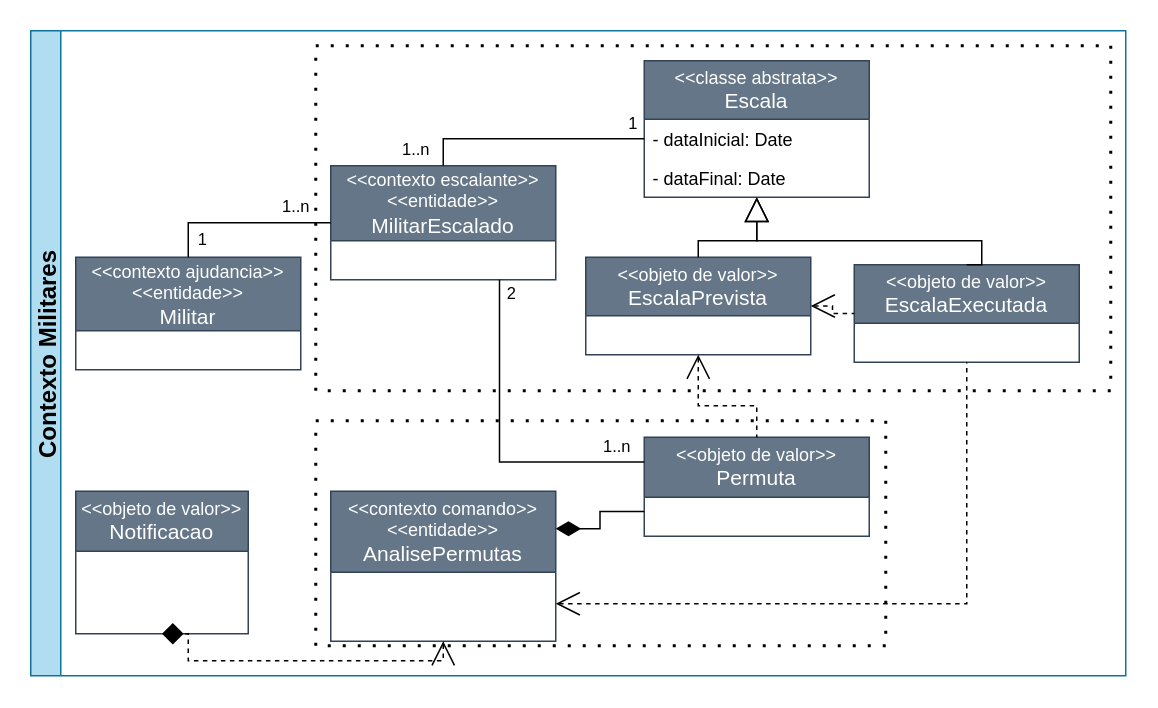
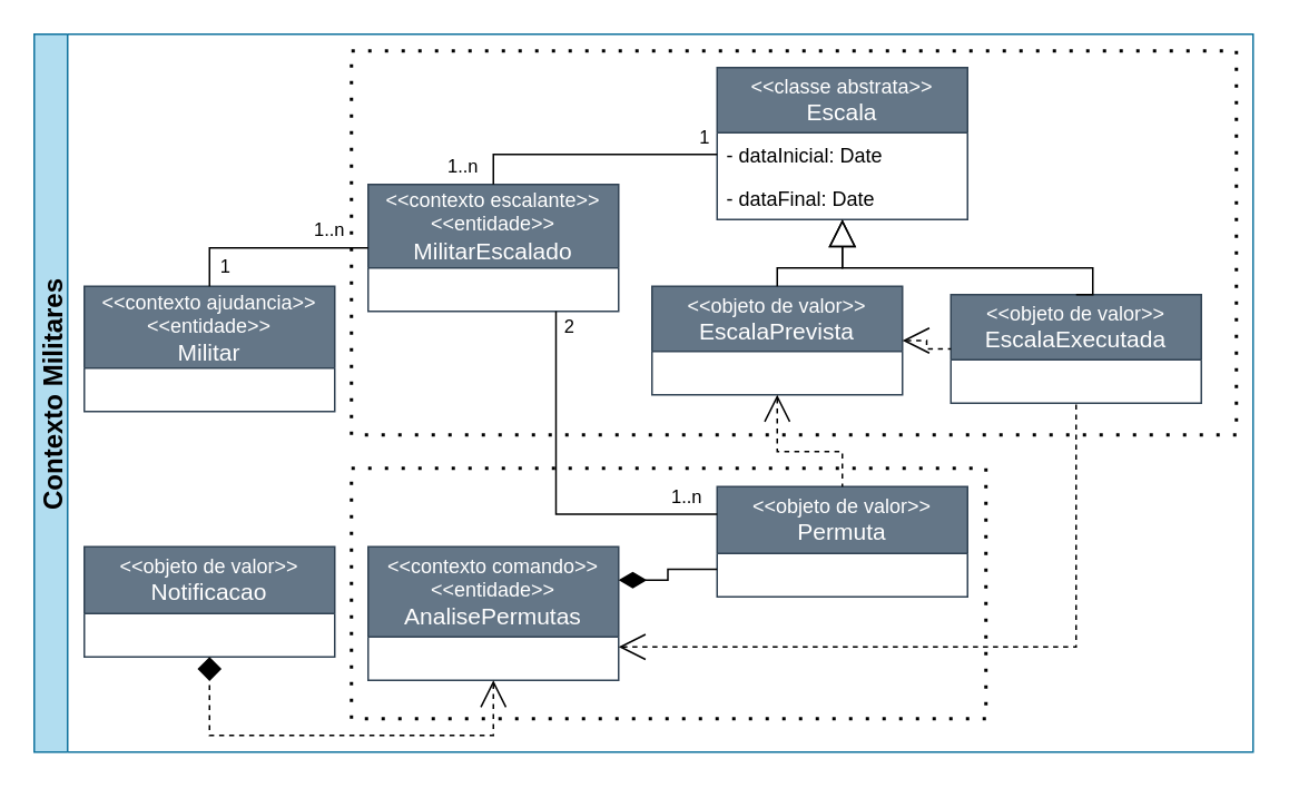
- <mxCell id="26" value="&lt;div&gt;&amp;lt;&amp;lt;objeto de valor&amp;gt;&amp;gt;&lt;br&gt;&lt;font style=&quot;font-size: 14px;&quot;&gt;Notificacao&lt;/font&gt;&lt;/div&gt;" style="swimlane;fontStyle=0;childLayout=stackLayout;horizontal=1;startSize=40;fillColor=#647687;horizontalStack=0;resizeParent=1;resizeParentMax=0;resizeLast=0;collapsible=1;marginBottom=0;whiteSpace=wrap;html=1;fontColor=#ffffff;strokeColor=#314354;" vertex="1" parent="1"><mxGeometry x="50" y="327" width="115" height="95" as="geometry" /></mxCell>
+ <mxCell id="26" value="&lt;div&gt;&amp;lt;&amp;lt;objeto de valor&amp;gt;&amp;gt;&lt;br&gt;&lt;font style=&quot;font-size: 14px;&quot;&gt;Notificacao&lt;/font&gt;&lt;/div&gt;" style="swimlane;fontStyle=0;childLayout=stackLayout;horizontal=1;startSize=40;fillColor=#647687;horizontalStack=0;resizeParent=1;resizeParentMax=0;resizeLast=0;collapsible=1;marginBottom=0;whiteSpace=wrap;html=1;fontColor=#ffffff;strokeColor=#314354;" vertex="1" parent="1"><mxGeometry x="50" y="327" width="150" height="66" as="geometry" /></mxCell>
- <mxCell id="17" value="&lt;div&gt;&lt;div&gt;&lt;div&gt;&lt;div&gt;&amp;lt;&amp;lt;contexto comando&amp;gt;&amp;gt;&lt;/div&gt;&lt;/div&gt;&lt;/div&gt;&lt;/div&gt;&lt;div&gt;&amp;lt;&amp;lt;entidade&amp;gt;&amp;gt;&lt;br&gt;&lt;font style=&quot;font-size: 14px;&quot;&gt;AnalisePermutas&lt;/font&gt;&lt;/div&gt;" style="swimlane;fontStyle=0;childLayout=stackLayout;horizontal=1;startSize=54;fillColor=#647687;horizontalStack=0;resizeParent=1;resizeParentMax=0;resizeLast=0;collapsible=1;marginBottom=0;whiteSpace=wrap;html=1;fontColor=#ffffff;strokeColor=#314354;" vertex="1" parent="1"><mxGeometry x="220" y="327" width="150" height="100" as="geometry" /></mxCell>
+ <mxCell id="17" value="&lt;div&gt;&lt;div&gt;&lt;div&gt;&lt;div&gt;&amp;lt;&amp;lt;contexto comando&amp;gt;&amp;gt;&lt;/div&gt;&lt;/div&gt;&lt;/div&gt;&lt;/div&gt;&lt;div&gt;&amp;lt;&amp;lt;entidade&amp;gt;&amp;gt;&lt;br&gt;&lt;font style=&quot;font-size: 14px;&quot;&gt;AnalisePermutas&lt;/font&gt;&lt;/div&gt;" style="swimlane;fontStyle=0;childLayout=stackLayout;horizontal=1;startSize=54;fillColor=#647687;horizontalStack=0;resizeParent=1;resizeParentMax=0;resizeLast=0;collapsible=1;marginBottom=0;whiteSpace=wrap;html=1;fontColor=#ffffff;strokeColor=#314354;" vertex="1" parent="1"><mxGeometry x="220" y="327" width="150" height="80" as="geometry" /></mxCell>
